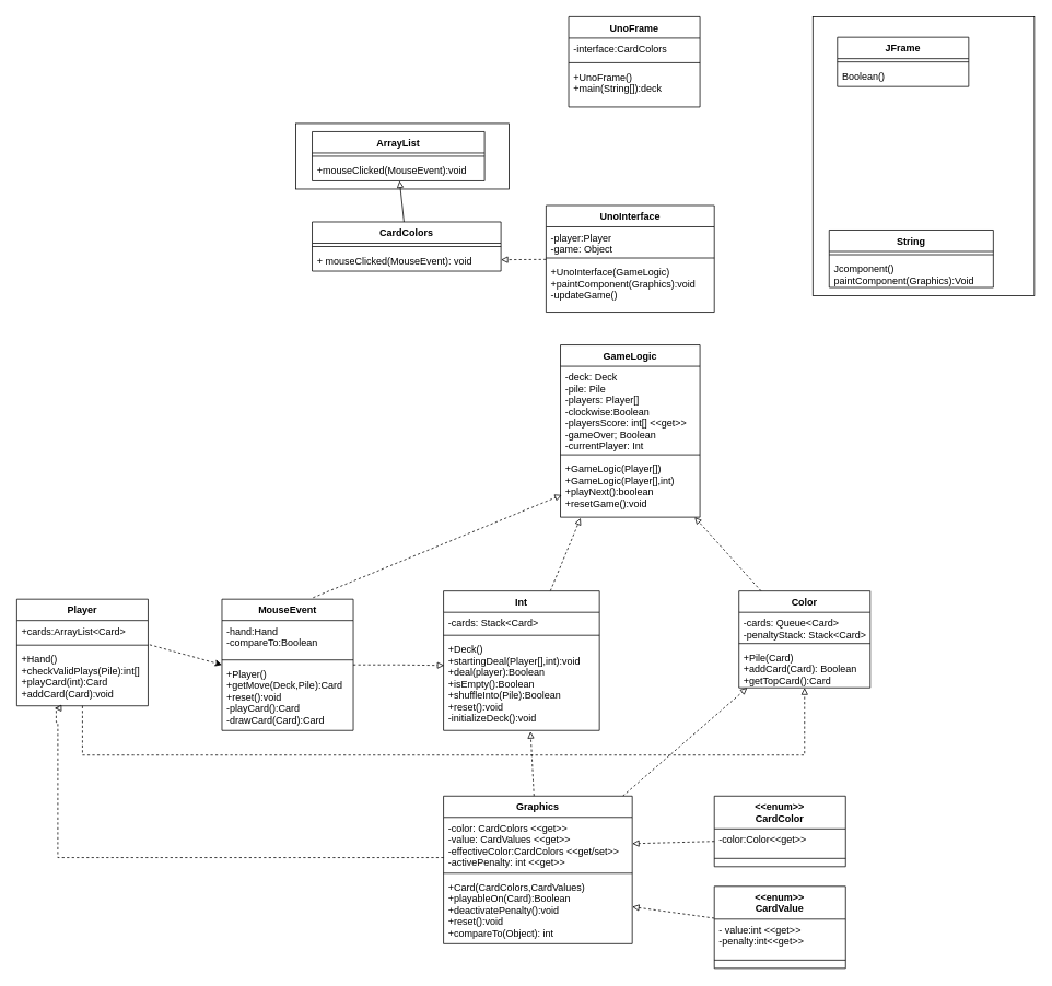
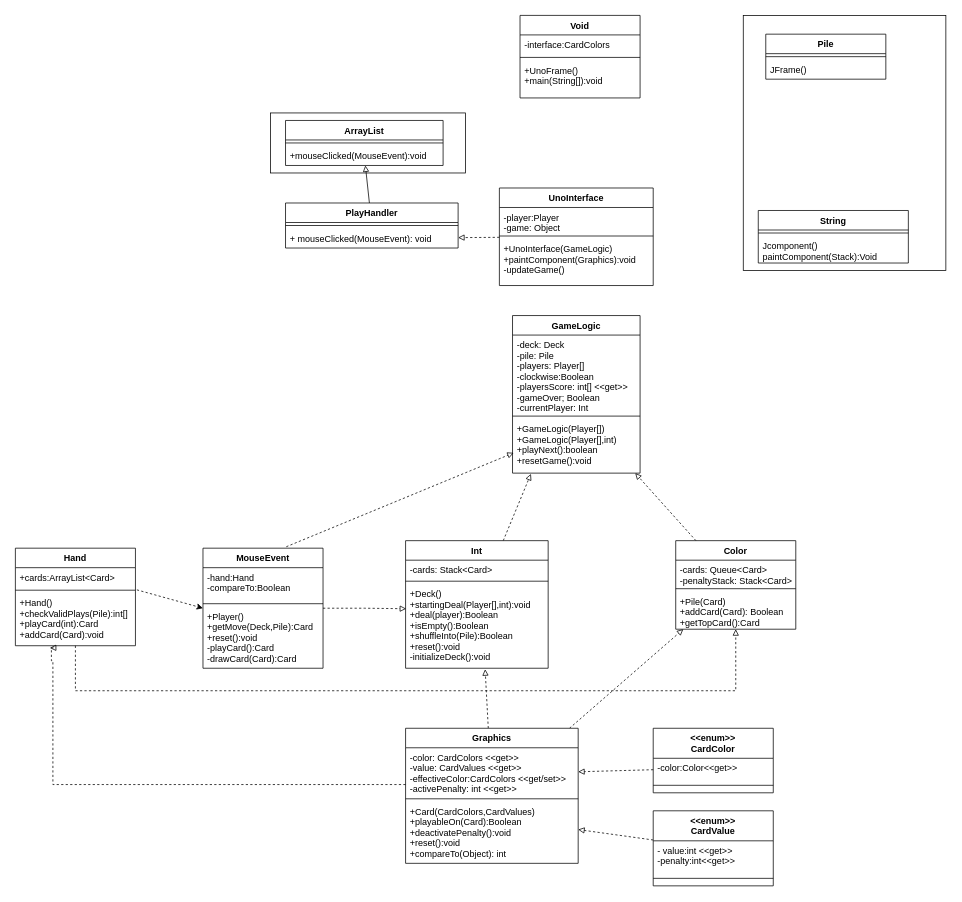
- <mxCell id="53" value="UnoFrame" style="swimlane;fontStyle=1;align=center;verticalAlign=top;childLayout=stackLayout;horizontal=1;startSize=26;horizontalStack=0;resizeParent=1;resizeParentMax=0;resizeLast=0;collapsible=1;marginBottom=0;" vertex="1" parent="1"><mxGeometry x="692.5" y="20" width="160" height="110" as="geometry" /></mxCell>
+ <mxCell id="53" value="Void" style="swimlane;fontStyle=1;align=center;verticalAlign=top;childLayout=stackLayout;horizontal=1;startSize=26;horizontalStack=0;resizeParent=1;resizeParentMax=0;resizeLast=0;collapsible=1;marginBottom=0;" vertex="1" parent="1"><mxGeometry x="692.5" y="20" width="160" height="110" as="geometry" /></mxCell>
- <mxCell id="61" value="JFrame" style="swimlane;fontStyle=1;align=center;verticalAlign=top;childLayout=stackLayout;horizontal=1;startSize=26;horizontalStack=0;resizeParent=1;resizeParentMax=0;resizeLast=0;collapsible=1;marginBottom=0;" vertex="1" parent="1"><mxGeometry x="1020" y="45" width="160" height="60" as="geometry" /></mxCell>
+ <mxCell id="61" value="Pile" style="swimlane;fontStyle=1;align=center;verticalAlign=top;childLayout=stackLayout;horizontal=1;startSize=26;horizontalStack=0;resizeParent=1;resizeParentMax=0;resizeLast=0;collapsible=1;marginBottom=0;" vertex="1" parent="1"><mxGeometry x="1020" y="45" width="160" height="60" as="geometry" /></mxCell>
- <mxCell id="63" value="Boolean()" style="text;strokeColor=none;fillColor=none;align=left;verticalAlign=top;spacingLeft=4;spacingRight=4;overflow=hidden;rotatable=0;points=[[0,0.5],[1,0.5]];portConstraint=eastwest;" vertex="1" parent="61"><mxGeometry y="34" width="160" height="26" as="geometry" /></mxCell>
+ <mxCell id="63" value="JFrame()" style="text;strokeColor=none;fillColor=none;align=left;verticalAlign=top;spacingLeft=4;spacingRight=4;overflow=hidden;rotatable=0;points=[[0,0.5],[1,0.5]];portConstraint=eastwest;" vertex="1" parent="61"><mxGeometry y="34" width="160" height="26" as="geometry" /></mxCell>
- <mxCell id="56" value="+UnoFrame()&#10;+main(String[]):deck" style="text;strokeColor=none;fillColor=none;align=left;verticalAlign=top;spacingLeft=4;spacingRight=4;overflow=hidden;rotatable=0;points=[[0,0.5],[1,0.5]];portConstraint=eastwest;fontStyle=0" vertex="1" parent="53"><mxGeometry y="60" width="160" height="50" as="geometry" /></mxCell>
+ <mxCell id="56" value="+UnoFrame()&#10;+main(String[]):void" style="text;strokeColor=none;fillColor=none;align=left;verticalAlign=top;spacingLeft=4;spacingRight=4;overflow=hidden;rotatable=0;points=[[0,0.5],[1,0.5]];portConstraint=eastwest;fontStyle=0" vertex="1" parent="53"><mxGeometry y="60" width="160" height="50" as="geometry" /></mxCell>
- <mxCell id="47" value="CardColors" style="swimlane;fontStyle=1;align=center;verticalAlign=top;childLayout=stackLayout;horizontal=1;startSize=26;horizontalStack=0;resizeParent=1;resizeParentMax=0;resizeLast=0;collapsible=1;marginBottom=0;" vertex="1" parent="1"><mxGeometry x="380" y="270" width="230" height="60" as="geometry" /></mxCell>
+ <mxCell id="47" value="PlayHandler" style="swimlane;fontStyle=1;align=center;verticalAlign=top;childLayout=stackLayout;horizontal=1;startSize=26;horizontalStack=0;resizeParent=1;resizeParentMax=0;resizeLast=0;collapsible=1;marginBottom=0;" vertex="1" parent="1"><mxGeometry x="380" y="270" width="230" height="60" as="geometry" /></mxCell>
- <mxCell id="60" value="Jcomponent()&#10;paintComponent(Graphics):Void&#10;" style="text;strokeColor=none;fillColor=none;align=left;verticalAlign=top;spacingLeft=4;spacingRight=4;overflow=hidden;rotatable=0;points=[[0,0.5],[1,0.5]];portConstraint=eastwest;" vertex="1" parent="58"><mxGeometry y="34" width="200" height="36" as="geometry" /></mxCell>
+ <mxCell id="60" value="Jcomponent()&#10;paintComponent(Stack):Void&#10;" style="text;strokeColor=none;fillColor=none;align=left;verticalAlign=top;spacingLeft=4;spacingRight=4;overflow=hidden;rotatable=0;points=[[0,0.5],[1,0.5]];portConstraint=eastwest;" vertex="1" parent="58"><mxGeometry y="34" width="200" height="36" as="geometry" /></mxCell>
- <mxCell id="30" value="Player" style="swimlane;fontStyle=1;align=center;verticalAlign=top;childLayout=stackLayout;horizontal=1;startSize=26;horizontalStack=0;resizeParent=1;resizeParentMax=0;resizeLast=0;collapsible=1;marginBottom=0;" vertex="1" parent="1"><mxGeometry y="730" width="160" height="130" as="geometry" x="20" /></mxCell>
+ <mxCell id="30" value="Hand" style="swimlane;fontStyle=1;align=center;verticalAlign=top;childLayout=stackLayout;horizontal=1;startSize=26;horizontalStack=0;resizeParent=1;resizeParentMax=0;resizeLast=0;collapsible=1;marginBottom=0;" vertex="1" parent="1"><mxGeometry y="730" width="160" height="130" as="geometry" x="20" /></mxCell>
